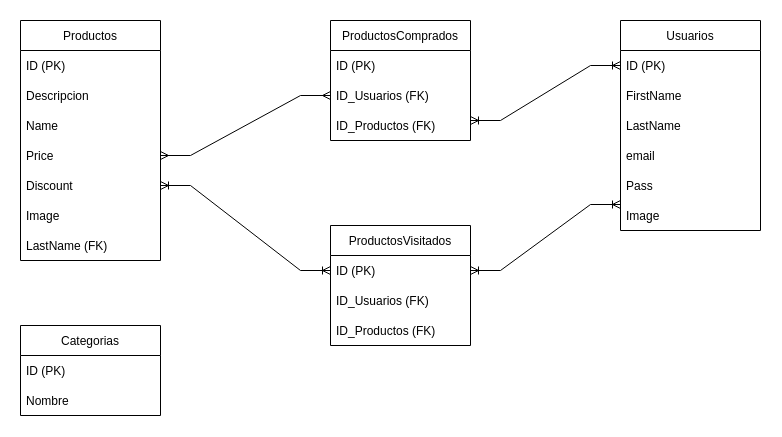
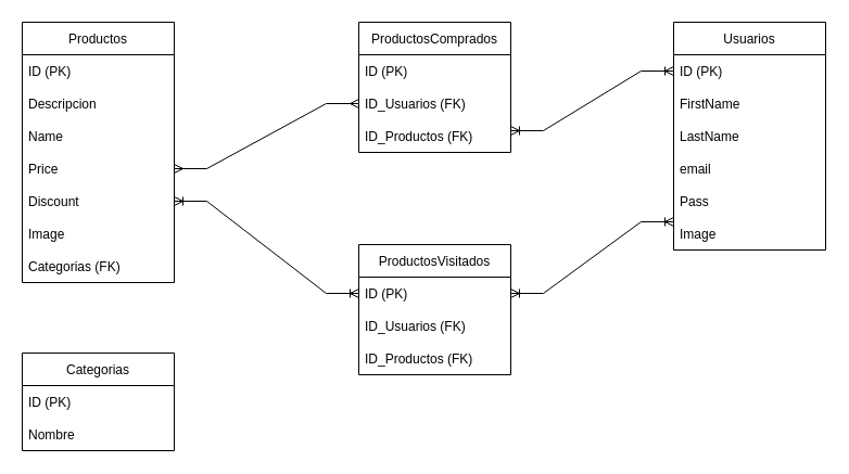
- <mxCell id="9" value="LastName (FK)" style="text;strokeColor=none;fillColor=none;align=left;verticalAlign=middle;spacingLeft=4;spacingRight=4;overflow=hidden;points=[[0,0.5],[1,0.5]];portConstraint=eastwest;rotatable=0;" vertex="1" parent="2"><mxGeometry y="210" width="140" height="30" as="geometry" /></mxCell>
+ <mxCell id="9" value="Categorias (FK)" style="text;strokeColor=none;fillColor=none;align=left;verticalAlign=middle;spacingLeft=4;spacingRight=4;overflow=hidden;points=[[0,0.5],[1,0.5]];portConstraint=eastwest;rotatable=0;" vertex="1" parent="2"><mxGeometry y="210" width="140" height="30" as="geometry" /></mxCell>
